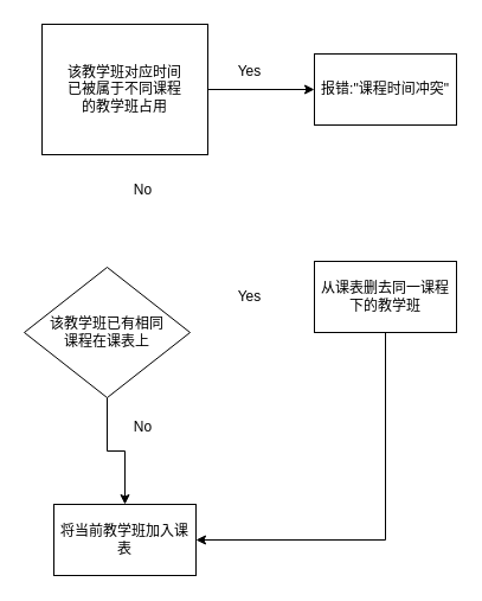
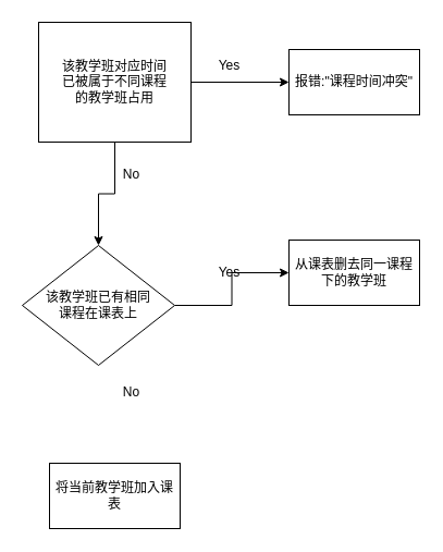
+ <mxCell id="3" value="" style="edgeStyle=orthogonalEdgeStyle;rounded=0;orthogonalLoop=1;jettySize=auto;html=1;" edge="1" parent="1" source="4" target="8"><mxGeometry relative="1" as="geometry" /></mxCell>
+ <mxCell id="6" value="" style="edgeStyle=orthogonalEdgeStyle;rounded=0;orthogonalLoop=1;jettySize=auto;html=1;" edge="1" parent="1" source="8" target="10"><mxGeometry relative="1" as="geometry" /></mxCell>
- <mxCell id="7" value="" style="edgeStyle=orthogonalEdgeStyle;rounded=0;orthogonalLoop=1;jettySize=auto;html=1;" edge="1" parent="1" source="8" target="11"><mxGeometry relative="1" as="geometry" /></mxCell>
- <mxCell id="9" value="" style="edgeStyle=orthogonalEdgeStyle;rounded=0;orthogonalLoop=1;jettySize=auto;html=1;entryX=1;entryY=0.5;entryDx=0;entryDy=0;" edge="1" parent="1" source="10" target="11"><mxGeometry relative="1" as="geometry"><mxPoint x="325" y="460" as="targetPoint" /><Array as="points"><mxPoint x="325" y="455" /></Array></mxGeometry></mxCell>
